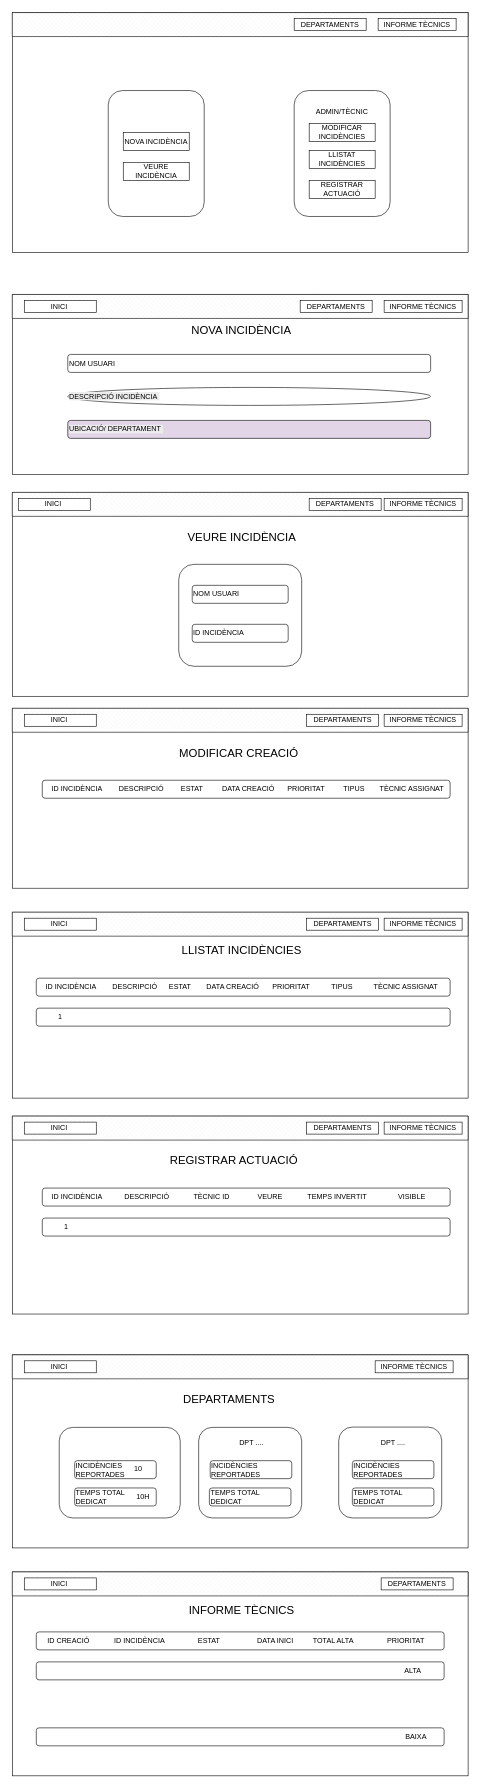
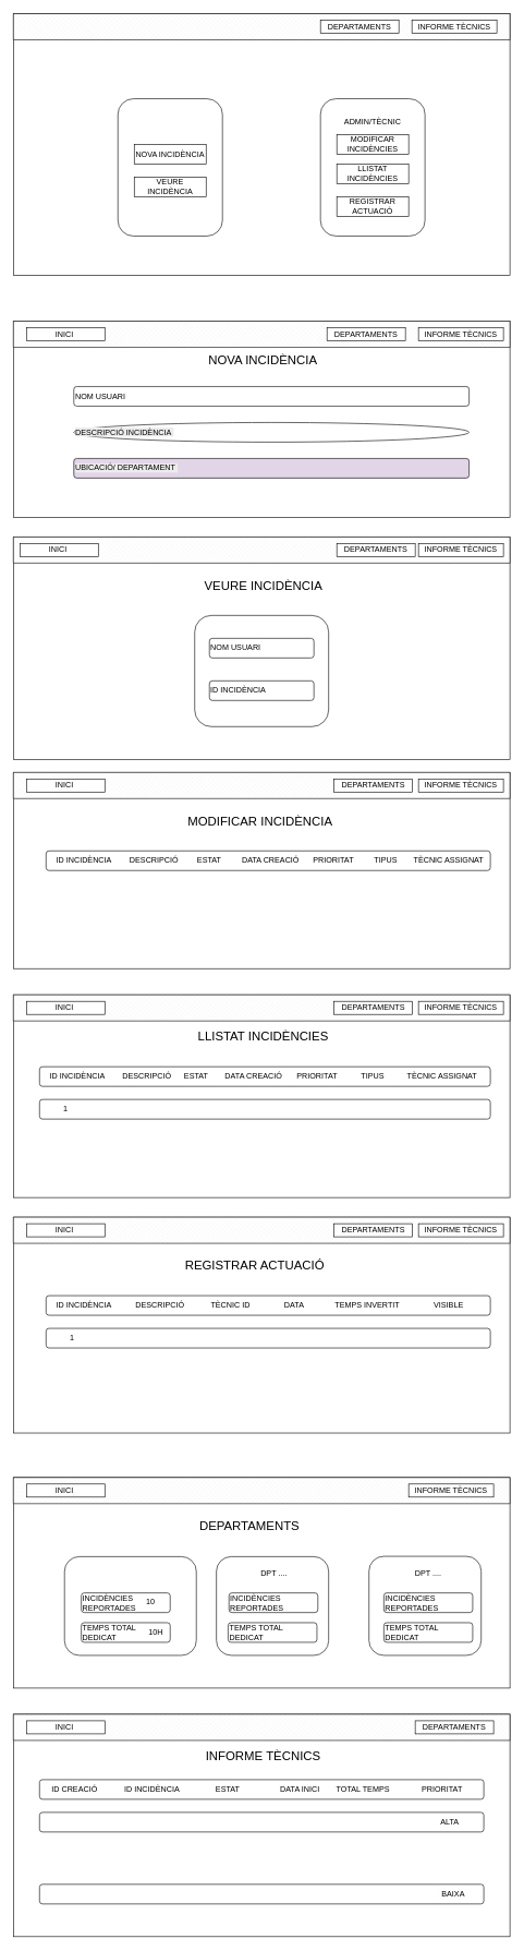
- <mxCell id="26" value="&lt;font style=&quot;font-size: 19px;&quot;&gt;MODIFICAR CREACIÓ&amp;nbsp;&lt;/font&gt;" style="text;html=1;align=center;verticalAlign=middle;whiteSpace=wrap;rounded=0;" vertex="1" parent="1"><mxGeometry x="278.75" y="1240" width="242.5" height="30" as="geometry" /></mxCell>
+ <mxCell id="26" value="&lt;font style=&quot;font-size: 19px;&quot;&gt;MODIFICAR INCIDÈNCIA&amp;nbsp;&lt;/font&gt;" style="text;html=1;align=center;verticalAlign=middle;whiteSpace=wrap;rounded=0;" vertex="1" parent="1"><mxGeometry x="278.75" y="1240" width="242.5" height="30" as="geometry" /></mxCell>
- <mxCell id="53" value="VEURE" style="text;html=1;align=center;verticalAlign=middle;whiteSpace=wrap;rounded=0;" vertex="1" parent="1"><mxGeometry x="420" y="1980" width="60" height="30" as="geometry" /></mxCell>
+ <mxCell id="53" value="DATA" style="text;html=1;align=center;verticalAlign=middle;whiteSpace=wrap;rounded=0;" vertex="1" parent="1"><mxGeometry x="420" y="1980" width="60" height="30" as="geometry" /></mxCell>
- <mxCell id="83" value="TOTAL ALTA&amp;nbsp;" style="text;html=1;align=center;verticalAlign=middle;whiteSpace=wrap;rounded=0;" vertex="1" parent="1"><mxGeometry x="509" y="2720" width="96" height="30" as="geometry" /></mxCell>
+ <mxCell id="83" value="TOTAL TEMPS&amp;nbsp;" style="text;html=1;align=center;verticalAlign=middle;whiteSpace=wrap;rounded=0;" vertex="1" parent="1"><mxGeometry x="509" y="2720" width="96" height="30" as="geometry" /></mxCell>
